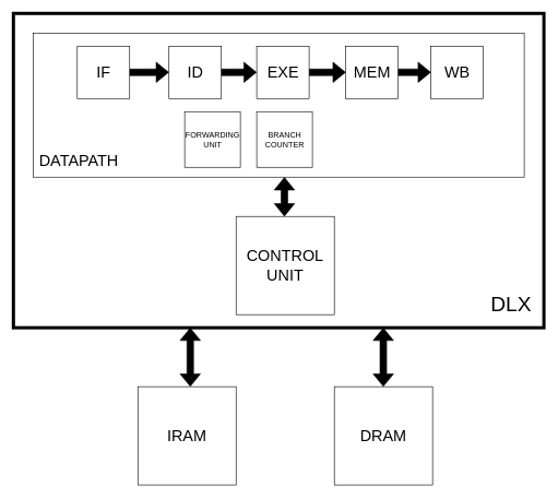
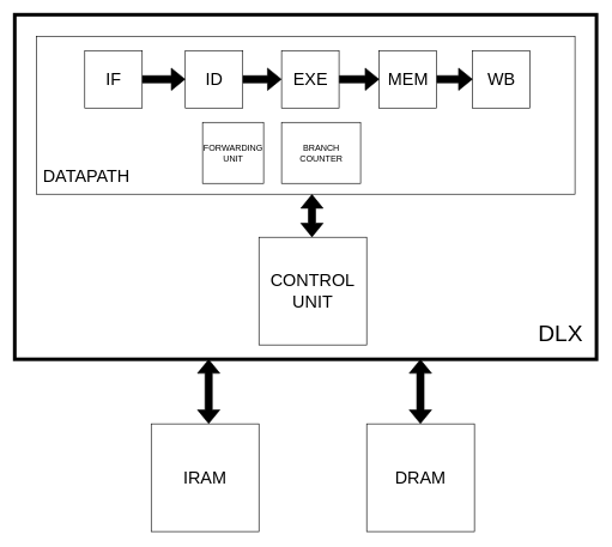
- <mxCell id="17" value="BRANCH COUNTER" style="whiteSpace=wrap;html=1;aspect=fixed;" vertex="1" parent="1"><mxGeometry x="391.5" y="170" width="85" height="85" as="geometry" /></mxCell>
+ <mxCell id="17" value="BRANCH COUNTER" style="whiteSpace=wrap;html=1;aspect=fixed;" vertex="1" parent="1"><mxGeometry x="391.5" y="170" width="110" height="85" as="geometry" /></mxCell>
